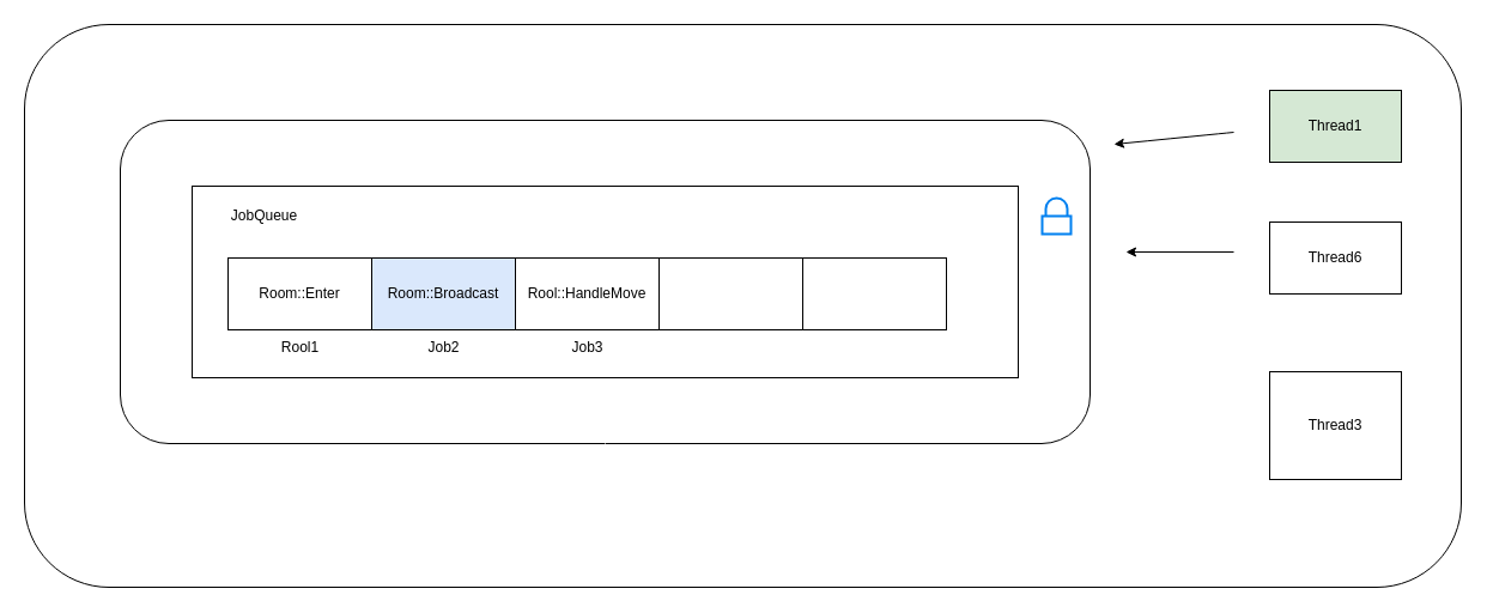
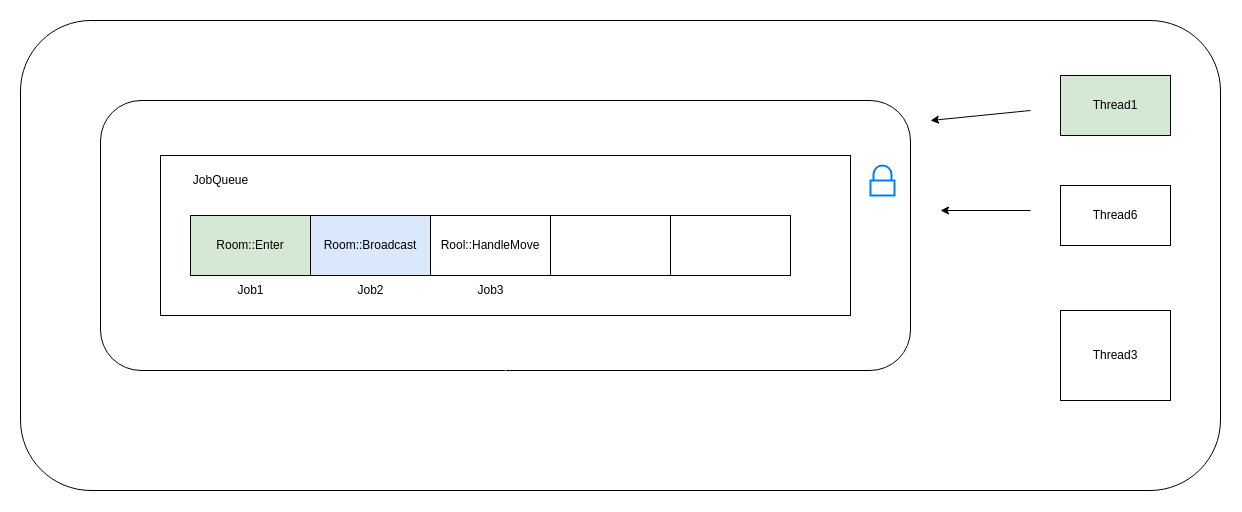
- <mxCell id="11" value="Room::Enter" style="rounded=0;whiteSpace=wrap;html=1;" parent="1" vertex="1"><mxGeometry x="190" y="215" width="120" height="60" as="geometry" /></mxCell>
+ <mxCell id="11" value="Room::Enter" style="rounded=0;whiteSpace=wrap;html=1;fillColor=#d5e8d4;" parent="1" vertex="1"><mxGeometry x="190" y="215" width="120" height="60" as="geometry" /></mxCell>
- <mxCell id="12" value="Rool1" style="text;html=1;align=center;verticalAlign=middle;resizable=0;points=[];autosize=1;strokeColor=none;fillColor=none;" parent="1" vertex="1"><mxGeometry x="225" y="275" width="50" height="30" as="geometry" /></mxCell>
+ <mxCell id="12" value="Job1" style="text;html=1;align=center;verticalAlign=middle;resizable=0;points=[];autosize=1;strokeColor=none;fillColor=none;" parent="1" vertex="1"><mxGeometry x="225" y="275" width="50" height="30" as="geometry" /></mxCell>
